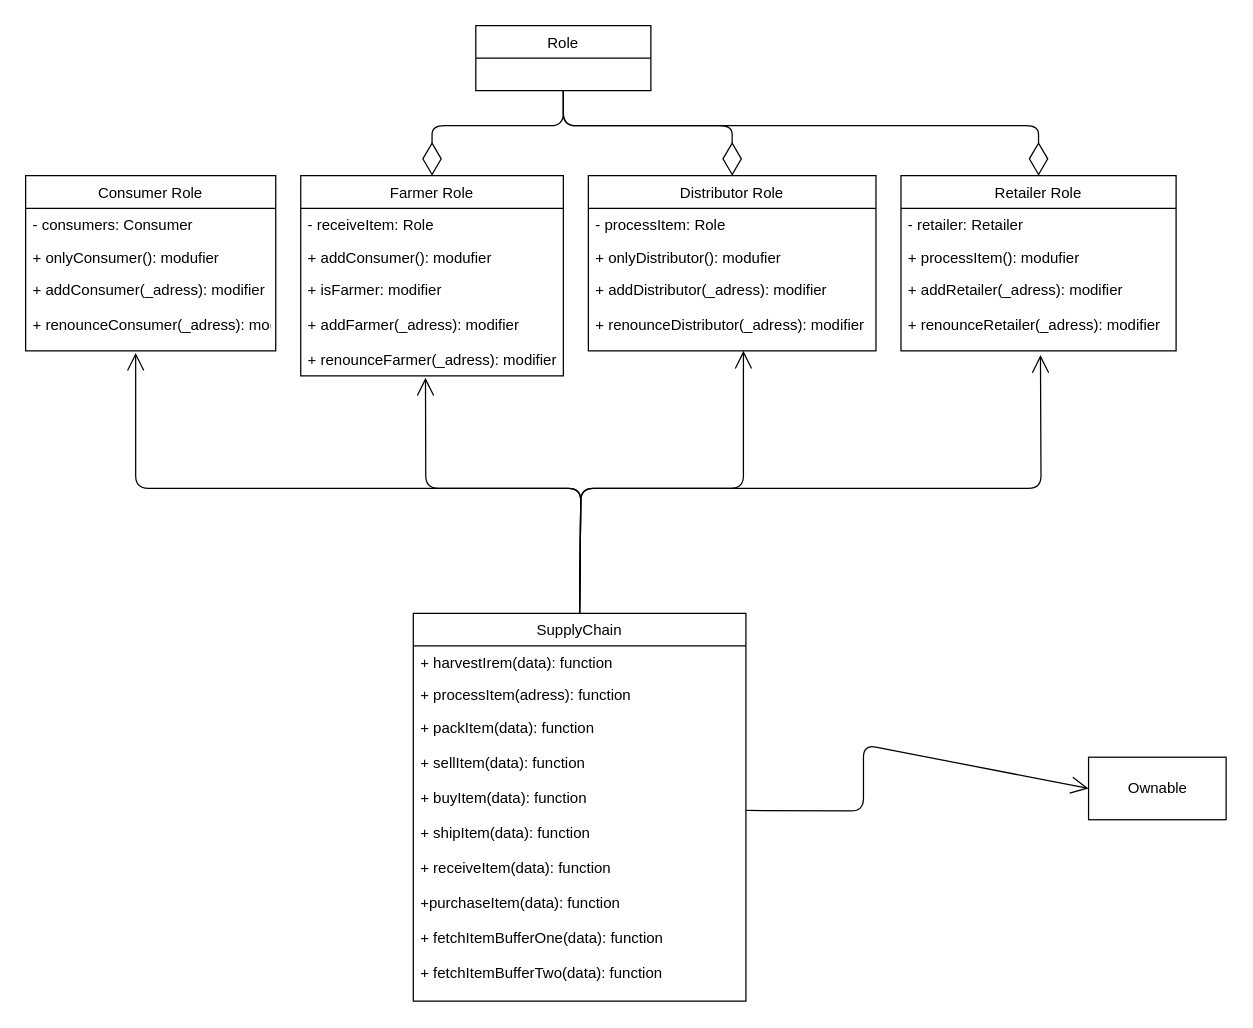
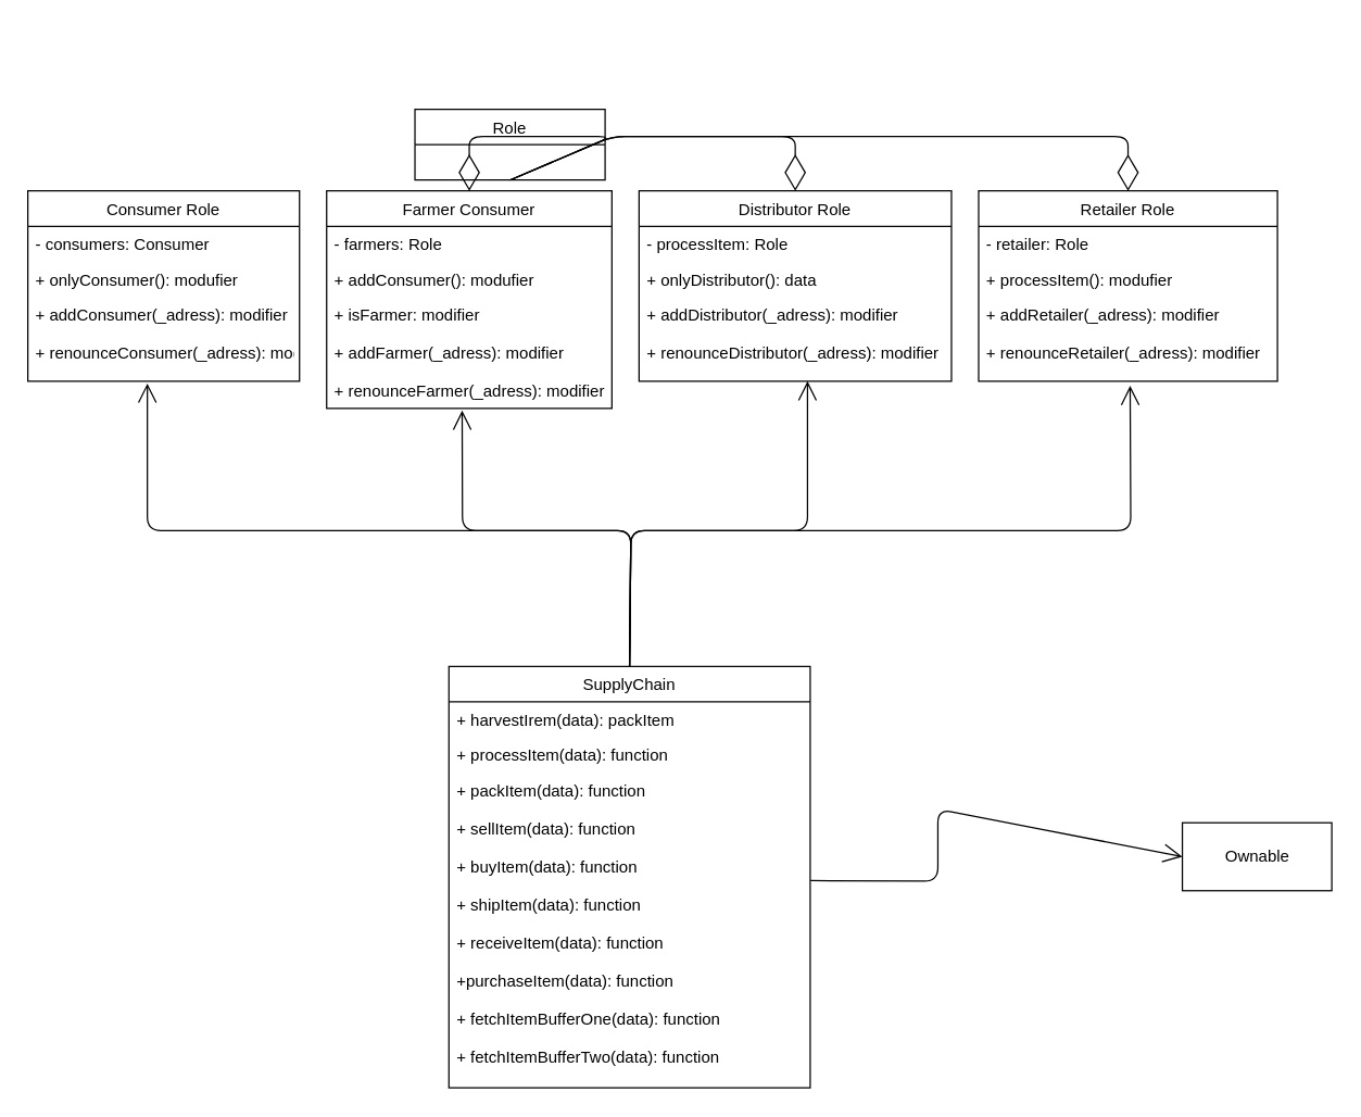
- <mxCell id="18" value="Role" style="swimlane;fontStyle=0;childLayout=stackLayout;horizontal=1;startSize=26;fillColor=none;horizontalStack=0;resizeParent=1;resizeParentMax=0;resizeLast=0;collapsible=1;marginBottom=0;" vertex="1" parent="1"><mxGeometry x="380" y="20" width="140" height="52" as="geometry" /></mxCell>
+ <mxCell id="18" value="Role" style="swimlane;fontStyle=0;childLayout=stackLayout;horizontal=1;startSize=26;fillColor=none;horizontalStack=0;resizeParent=1;resizeParentMax=0;resizeLast=0;collapsible=1;marginBottom=0;" vertex="1" parent="1"><mxGeometry x="305" y="80" width="140" height="52" as="geometry" /></mxCell>
- <mxCell id="10" value="Farmer Role" style="swimlane;fontStyle=0;childLayout=stackLayout;horizontal=1;startSize=26;fillColor=none;horizontalStack=0;resizeParent=1;resizeParentMax=0;resizeLast=0;collapsible=1;marginBottom=0;" vertex="1" parent="1"><mxGeometry x="240" y="140" width="210" height="160" as="geometry" /></mxCell>
+ <mxCell id="10" value="Farmer Consumer" style="swimlane;fontStyle=0;childLayout=stackLayout;horizontal=1;startSize=26;fillColor=none;horizontalStack=0;resizeParent=1;resizeParentMax=0;resizeLast=0;collapsible=1;marginBottom=0;" vertex="1" parent="1"><mxGeometry x="240" y="140" width="210" height="160" as="geometry" /></mxCell>
- <mxCell id="11" value="- receiveItem: Role" style="text;strokeColor=none;fillColor=none;align=left;verticalAlign=top;spacingLeft=4;spacingRight=4;overflow=hidden;rotatable=0;points=[[0,0.5],[1,0.5]];portConstraint=eastwest;" vertex="1" parent="10"><mxGeometry y="26" width="210" height="26" as="geometry" /></mxCell>
+ <mxCell id="11" value="- farmers: Role" style="text;strokeColor=none;fillColor=none;align=left;verticalAlign=top;spacingLeft=4;spacingRight=4;overflow=hidden;rotatable=0;points=[[0,0.5],[1,0.5]];portConstraint=eastwest;" vertex="1" parent="10"><mxGeometry y="26" width="210" height="26" as="geometry" /></mxCell>
- <mxCell id="3" value="- retailer: Retailer" style="text;strokeColor=none;fillColor=none;align=left;verticalAlign=top;spacingLeft=4;spacingRight=4;overflow=hidden;rotatable=0;points=[[0,0.5],[1,0.5]];portConstraint=eastwest;" vertex="1" parent="2"><mxGeometry y="26" width="220" height="26" as="geometry" /></mxCell>
+ <mxCell id="3" value="- retailer: Role" style="text;strokeColor=none;fillColor=none;align=left;verticalAlign=top;spacingLeft=4;spacingRight=4;overflow=hidden;rotatable=0;points=[[0,0.5],[1,0.5]];portConstraint=eastwest;" vertex="1" parent="2"><mxGeometry y="26" width="220" height="26" as="geometry" /></mxCell>
- <mxCell id="8" value="+ onlyDistributor(): modufier" style="text;strokeColor=none;fillColor=none;align=left;verticalAlign=top;spacingLeft=4;spacingRight=4;overflow=hidden;rotatable=0;points=[[0,0.5],[1,0.5]];portConstraint=eastwest;" vertex="1" parent="6"><mxGeometry y="52" width="230" height="26" as="geometry" /></mxCell>
+ <mxCell id="8" value="+ onlyDistributor(): data" style="text;strokeColor=none;fillColor=none;align=left;verticalAlign=top;spacingLeft=4;spacingRight=4;overflow=hidden;rotatable=0;points=[[0,0.5],[1,0.5]];portConstraint=eastwest;" vertex="1" parent="6"><mxGeometry y="52" width="230" height="26" as="geometry" /></mxCell>
- <mxCell id="27" value="+ harvestIrem(data): function" style="text;strokeColor=none;fillColor=none;align=left;verticalAlign=top;spacingLeft=4;spacingRight=4;overflow=hidden;rotatable=0;points=[[0,0.5],[1,0.5]];portConstraint=eastwest;" vertex="1" parent="26"><mxGeometry y="26" width="266" height="26" as="geometry" /></mxCell>
+ <mxCell id="27" value="+ harvestIrem(data): packItem" style="text;strokeColor=none;fillColor=none;align=left;verticalAlign=top;spacingLeft=4;spacingRight=4;overflow=hidden;rotatable=0;points=[[0,0.5],[1,0.5]];portConstraint=eastwest;" vertex="1" parent="26"><mxGeometry y="26" width="266" height="26" as="geometry" /></mxCell>
- <mxCell id="28" value="+ processItem(adress): function" style="text;strokeColor=none;fillColor=none;align=left;verticalAlign=top;spacingLeft=4;spacingRight=4;overflow=hidden;rotatable=0;points=[[0,0.5],[1,0.5]];portConstraint=eastwest;" vertex="1" parent="26"><mxGeometry y="52" width="266" height="26" as="geometry" /></mxCell>
+ <mxCell id="28" value="+ processItem(data): function" style="text;strokeColor=none;fillColor=none;align=left;verticalAlign=top;spacingLeft=4;spacingRight=4;overflow=hidden;rotatable=0;points=[[0,0.5],[1,0.5]];portConstraint=eastwest;" vertex="1" parent="26"><mxGeometry y="52" width="266" height="26" as="geometry" /></mxCell>
